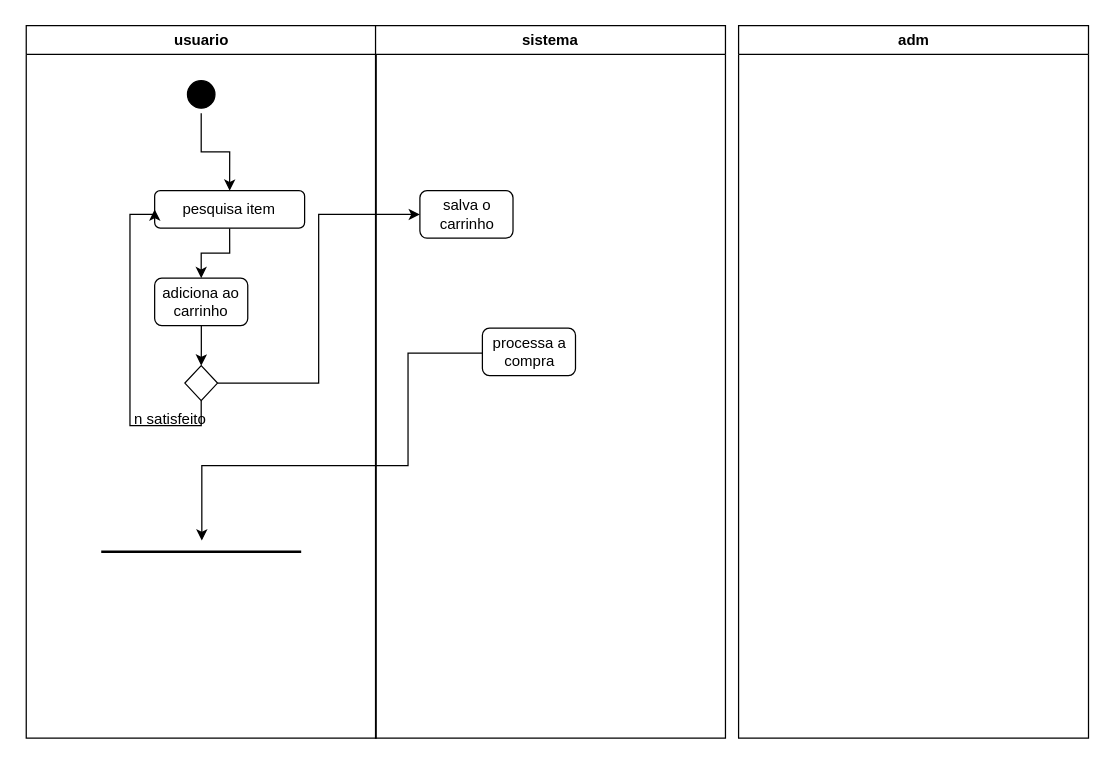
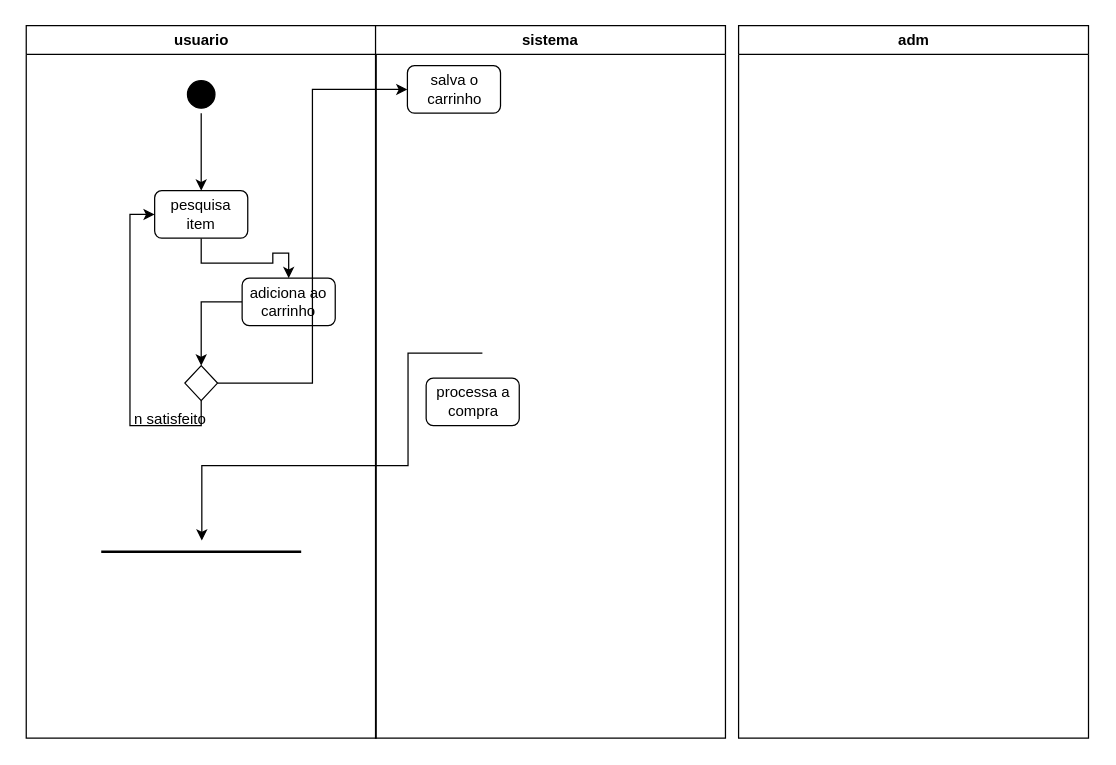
- <mxCell id="6" value="pesquisa item" style="rounded=1;whiteSpace=wrap;html=1;" vertex="1" parent="2"><mxGeometry x="102.75" y="132" width="120" height="30" as="geometry" /></mxCell>
+ <mxCell id="6" value="pesquisa item" style="rounded=1;whiteSpace=wrap;html=1;" vertex="1" parent="2"><mxGeometry x="102.75" y="132" width="74.5" height="38" as="geometry" /></mxCell>
- <mxCell id="14" value="salva o carrinho&lt;br&gt;" style="rounded=1;whiteSpace=wrap;html=1;" vertex="1" parent="13"><mxGeometry x="35.5" y="132" width="74.5" height="38" as="geometry" /></mxCell>
+ <mxCell id="14" value="salva o carrinho&lt;br&gt;" style="rounded=1;whiteSpace=wrap;html=1;" vertex="1" parent="13"><mxGeometry x="25.5" y="32" width="74.5" height="38" as="geometry" /></mxCell>
- <mxCell id="10" value="adiciona ao carrinho" style="rounded=1;whiteSpace=wrap;html=1;" vertex="1" parent="2"><mxGeometry x="102.75" y="202" width="74.5" height="38" as="geometry" /></mxCell>
+ <mxCell id="10" value="adiciona ao carrinho" style="rounded=1;whiteSpace=wrap;html=1;" vertex="1" parent="2"><mxGeometry x="172.75" y="202" width="74.5" height="38" as="geometry" /></mxCell>
- <mxCell id="15" value="processa a compra" style="rounded=1;whiteSpace=wrap;html=1;" vertex="1" parent="13"><mxGeometry x="85.5" y="242" width="74.5" height="38" as="geometry" /></mxCell>
+ <mxCell id="15" value="processa a compra" style="rounded=1;whiteSpace=wrap;html=1;" vertex="1" parent="13"><mxGeometry x="40.5" y="282" width="74.5" height="38" as="geometry" /></mxCell>
